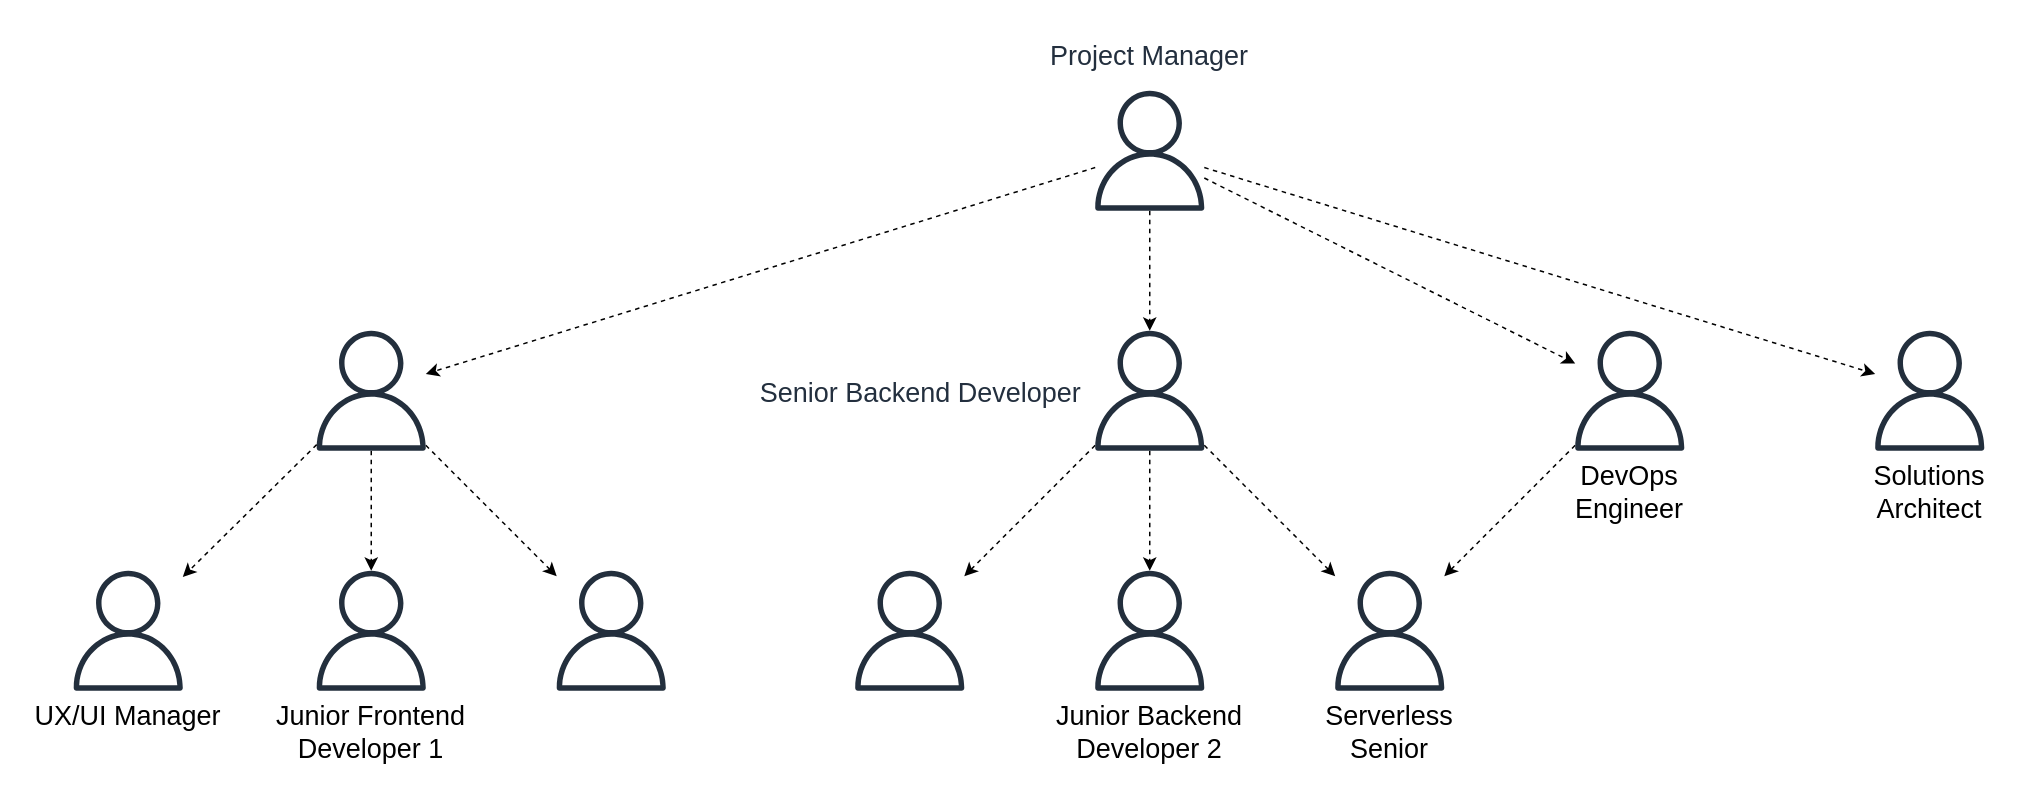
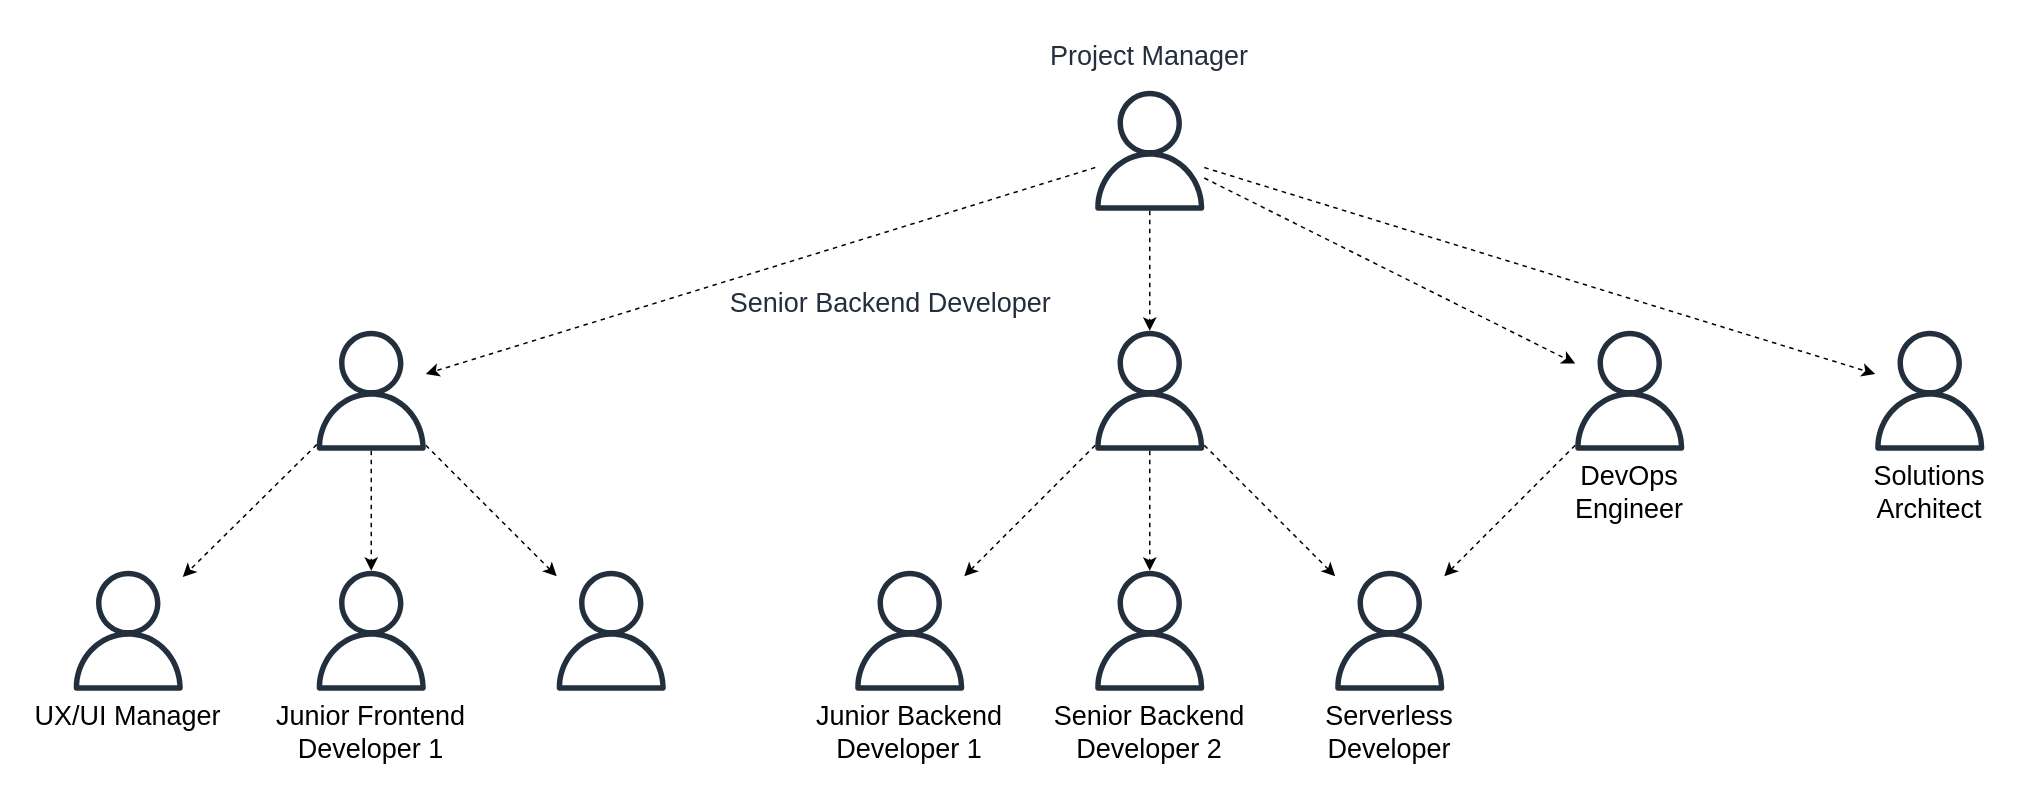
- <mxCell id="23" value="&lt;span style=&quot;color: rgb(35, 47, 62); font-family: Helvetica; font-size: 18px; font-style: normal; font-variant-ligatures: normal; font-variant-caps: normal; font-weight: 400; letter-spacing: normal; orphans: 2; text-indent: 0px; text-transform: none; widows: 2; word-spacing: 0px; -webkit-text-stroke-width: 0px; white-space: nowrap; background-color: rgb(255, 255, 255); text-decoration-thickness: initial; text-decoration-style: initial; text-decoration-color: initial; float: none; display: inline !important;&quot;&gt;Senior Backend Developer&lt;/span&gt;" style="text;whiteSpace=wrap;html=1;align=center;fontSize=18;" parent="1" vertex="1"><mxGeometry x="506" y="245" width="215" height="30" as="geometry" /></mxCell>
+ <mxCell id="23" value="&lt;span style=&quot;color: rgb(35, 47, 62); font-family: Helvetica; font-size: 18px; font-style: normal; font-variant-ligatures: normal; font-variant-caps: normal; font-weight: 400; letter-spacing: normal; orphans: 2; text-indent: 0px; text-transform: none; widows: 2; word-spacing: 0px; -webkit-text-stroke-width: 0px; white-space: nowrap; background-color: rgb(255, 255, 255); text-decoration-thickness: initial; text-decoration-style: initial; text-decoration-color: initial; float: none; display: inline !important;&quot;&gt;Senior Backend Developer&lt;/span&gt;" style="text;whiteSpace=wrap;html=1;align=center;fontSize=18;" parent="1" vertex="1"><mxGeometry x="486" y="185" width="215" height="30" as="geometry" /></mxCell>
+ <mxCell id="25" value="Junior Backend Developer 1" style="text;whiteSpace=wrap;align=center;fontSize=18;verticalAlign=top;" parent="1" vertex="1"><mxGeometry x="541" y="460" width="130" height="50" as="geometry" /></mxCell>
- <mxCell id="26" value="Junior Backend Developer 2" style="text;whiteSpace=wrap;align=center;fontSize=18;verticalAlign=top;" parent="1" vertex="1"><mxGeometry x="701" y="460" width="130" height="50" as="geometry" /></mxCell>
+ <mxCell id="26" value="Senior Backend Developer 2" style="text;whiteSpace=wrap;align=center;fontSize=18;verticalAlign=top;" parent="1" vertex="1"><mxGeometry x="701" y="460" width="130" height="50" as="geometry" /></mxCell>
- <mxCell id="27" value="Serverless Senior" style="text;whiteSpace=wrap;align=center;fontSize=18;verticalAlign=top;" parent="1" vertex="1"><mxGeometry x="861" y="460" width="130" height="50" as="geometry" /></mxCell>
+ <mxCell id="27" value="Serverless Developer" style="text;whiteSpace=wrap;align=center;fontSize=18;verticalAlign=top;" parent="1" vertex="1"><mxGeometry x="861" y="460" width="130" height="50" as="geometry" /></mxCell>
